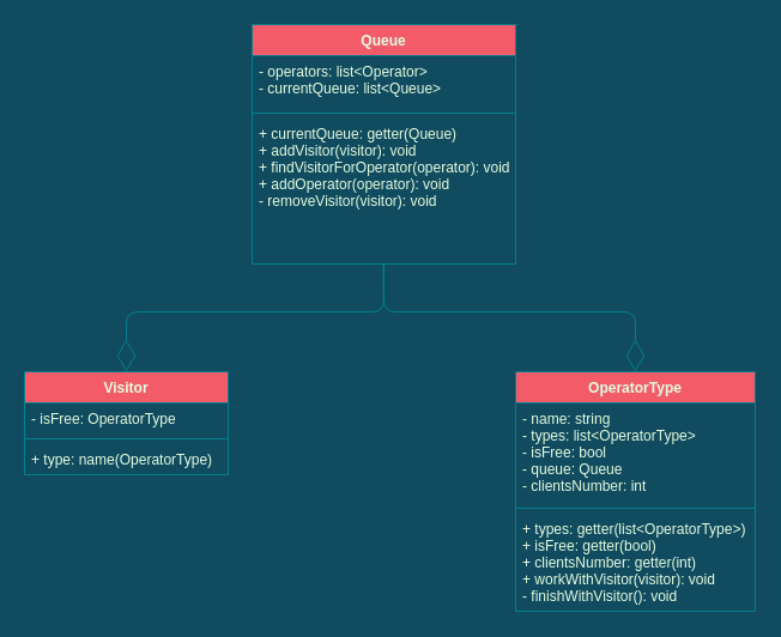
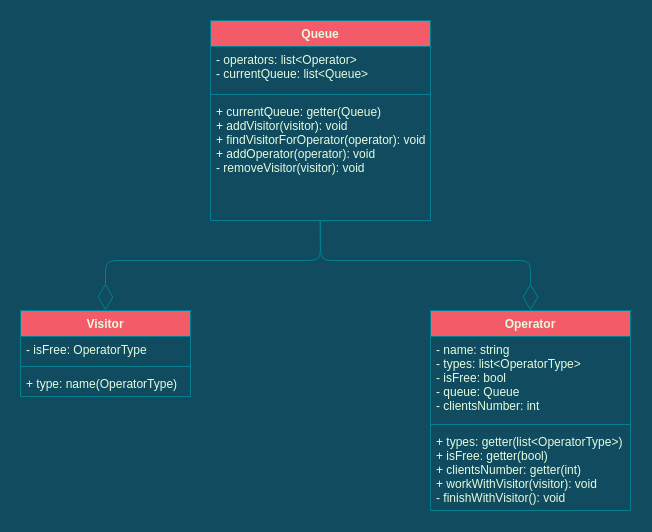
- <mxCell id="10" value="OperatorType" style="swimlane;fontStyle=1;align=center;verticalAlign=top;childLayout=stackLayout;horizontal=1;startSize=26;horizontalStack=0;resizeParent=1;resizeParentMax=0;resizeLast=0;collapsible=1;marginBottom=0;fillColor=#F45B69;strokeColor=#028090;fontColor=#E4FDE1;" parent="1" vertex="1"><mxGeometry x="430" y="310" width="200" height="200" as="geometry" /></mxCell>
+ <mxCell id="10" value="Operator" style="swimlane;fontStyle=1;align=center;verticalAlign=top;childLayout=stackLayout;horizontal=1;startSize=26;horizontalStack=0;resizeParent=1;resizeParentMax=0;resizeLast=0;collapsible=1;marginBottom=0;fillColor=#F45B69;strokeColor=#028090;fontColor=#E4FDE1;" parent="1" vertex="1"><mxGeometry x="430" y="310" width="200" height="200" as="geometry" /></mxCell>
